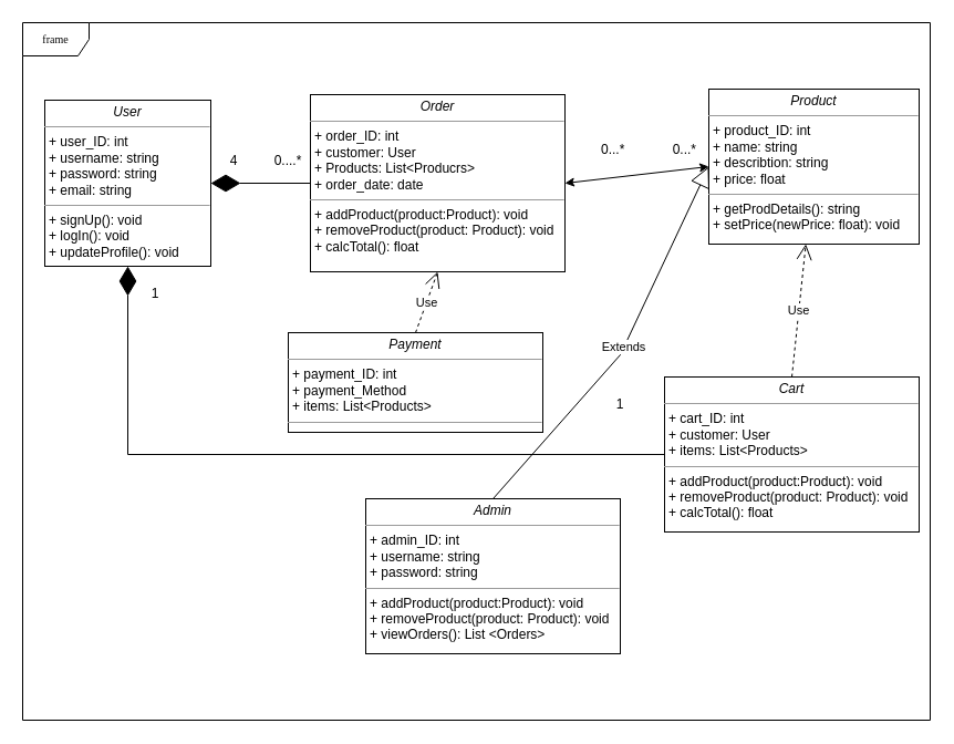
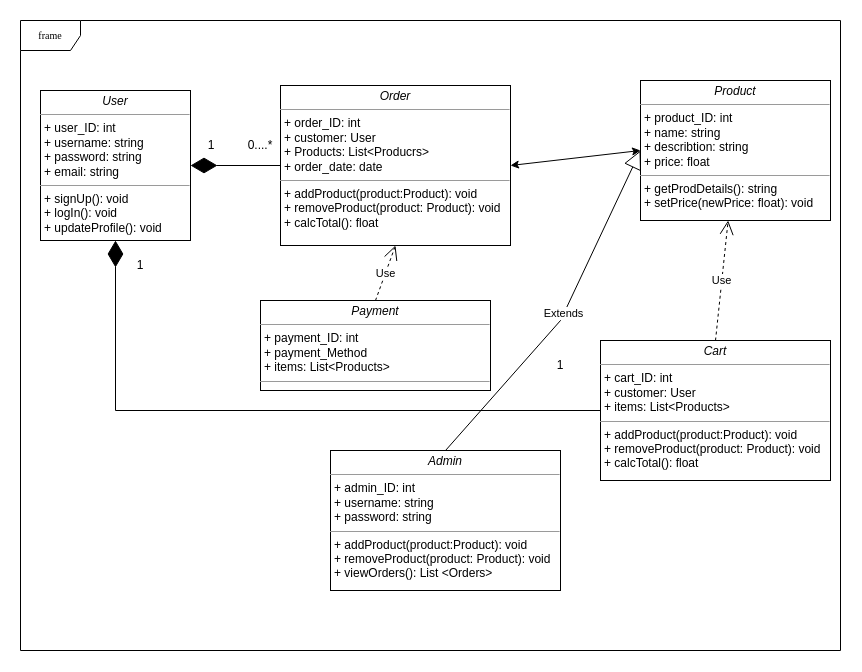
- <mxCell id="14" value="0...*&amp;nbsp; &amp;nbsp; &amp;nbsp; &amp;nbsp; &amp;nbsp; &amp;nbsp; &amp;nbsp;0...*" style="text;html=1;align=center;verticalAlign=middle;whiteSpace=wrap;rounded=0;" vertex="1" parent="1"><mxGeometry x="536" y="120" width="100" height="30" as="geometry" /></mxCell>
- <mxCell id="12" value="4&amp;nbsp; &amp;nbsp; &amp;nbsp; &amp;nbsp; &amp;nbsp; 0....*" style="text;html=1;align=center;verticalAlign=middle;whiteSpace=wrap;rounded=0;" vertex="1" parent="1"><mxGeometry x="190" y="130" width="100" height="30" as="geometry" /></mxCell>
+ <mxCell id="12" value="1&amp;nbsp; &amp;nbsp; &amp;nbsp; &amp;nbsp; &amp;nbsp; 0....*" style="text;html=1;align=center;verticalAlign=middle;whiteSpace=wrap;rounded=0;" vertex="1" parent="1"><mxGeometry x="190" y="130" width="100" height="30" as="geometry" /></mxCell>
